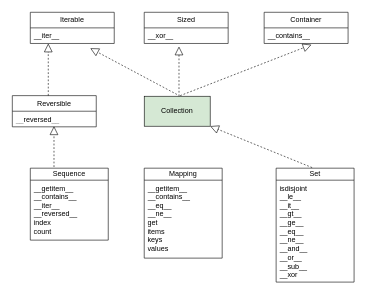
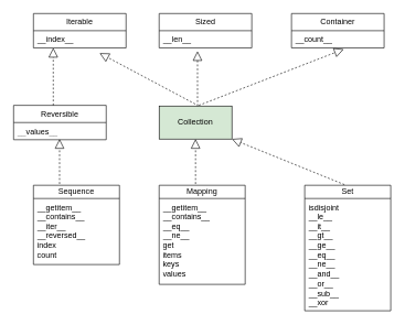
- <mxCell id="3" value="__iter__" style="text;strokeColor=none;fillColor=none;align=left;verticalAlign=top;spacingLeft=4;spacingRight=4;overflow=hidden;rotatable=0;points=[[0,0.5],[1,0.5]];portConstraint=eastwest;whiteSpace=wrap;html=1;" vertex="1" parent="2"><mxGeometry y="26" width="140" height="26" as="geometry" /></mxCell>
+ <mxCell id="3" value="__index__" style="text;strokeColor=none;fillColor=none;align=left;verticalAlign=top;spacingLeft=4;spacingRight=4;overflow=hidden;rotatable=0;points=[[0,0.5],[1,0.5]];portConstraint=eastwest;whiteSpace=wrap;html=1;" vertex="1" parent="2"><mxGeometry y="26" width="140" height="26" as="geometry" /></mxCell>
- <mxCell id="5" value="__xor__" style="text;strokeColor=none;fillColor=none;align=left;verticalAlign=top;spacingLeft=4;spacingRight=4;overflow=hidden;rotatable=0;points=[[0,0.5],[1,0.5]];portConstraint=eastwest;whiteSpace=wrap;html=1;" vertex="1" parent="4"><mxGeometry y="26" width="140" height="26" as="geometry" /></mxCell>
+ <mxCell id="5" value="__len__" style="text;strokeColor=none;fillColor=none;align=left;verticalAlign=top;spacingLeft=4;spacingRight=4;overflow=hidden;rotatable=0;points=[[0,0.5],[1,0.5]];portConstraint=eastwest;whiteSpace=wrap;html=1;" vertex="1" parent="4"><mxGeometry y="26" width="140" height="26" as="geometry" /></mxCell>
- <mxCell id="7" value="__contains__" style="text;strokeColor=none;fillColor=none;align=left;verticalAlign=top;spacingLeft=4;spacingRight=4;overflow=hidden;rotatable=0;points=[[0,0.5],[1,0.5]];portConstraint=eastwest;whiteSpace=wrap;html=1;" vertex="1" parent="6"><mxGeometry y="26" width="140" height="26" as="geometry" /></mxCell>
+ <mxCell id="7" value="__count__" style="text;strokeColor=none;fillColor=none;align=left;verticalAlign=top;spacingLeft=4;spacingRight=4;overflow=hidden;rotatable=0;points=[[0,0.5],[1,0.5]];portConstraint=eastwest;whiteSpace=wrap;html=1;" vertex="1" parent="6"><mxGeometry y="26" width="140" height="26" as="geometry" /></mxCell>
- <mxCell id="10" value="__reversed__" style="text;strokeColor=none;fillColor=none;align=left;verticalAlign=top;spacingLeft=4;spacingRight=4;overflow=hidden;rotatable=0;points=[[0,0.5],[1,0.5]];portConstraint=eastwest;whiteSpace=wrap;html=1;" vertex="1" parent="9"><mxGeometry y="26" width="140" height="26" as="geometry" /></mxCell>
+ <mxCell id="10" value="__values__" style="text;strokeColor=none;fillColor=none;align=left;verticalAlign=top;spacingLeft=4;spacingRight=4;overflow=hidden;rotatable=0;points=[[0,0.5],[1,0.5]];portConstraint=eastwest;whiteSpace=wrap;html=1;" vertex="1" parent="9"><mxGeometry y="26" width="140" height="26" as="geometry" /></mxCell>
+ <mxCell id="22" value="" style="endArrow=block;dashed=1;endFill=0;endSize=12;html=1;rounded=0;entryX=0.5;entryY=1;entryDx=0;entryDy=0;exitX=0.423;exitY=-0.013;exitDx=0;exitDy=0;exitPerimeter=0;" edge="1" parent="1" source="13" target="8"><mxGeometry width="160" relative="1" as="geometry"><mxPoint x="295" y="270" as="sourcePoint" /><mxPoint x="430" y="210" as="targetPoint" /></mxGeometry></mxCell>
